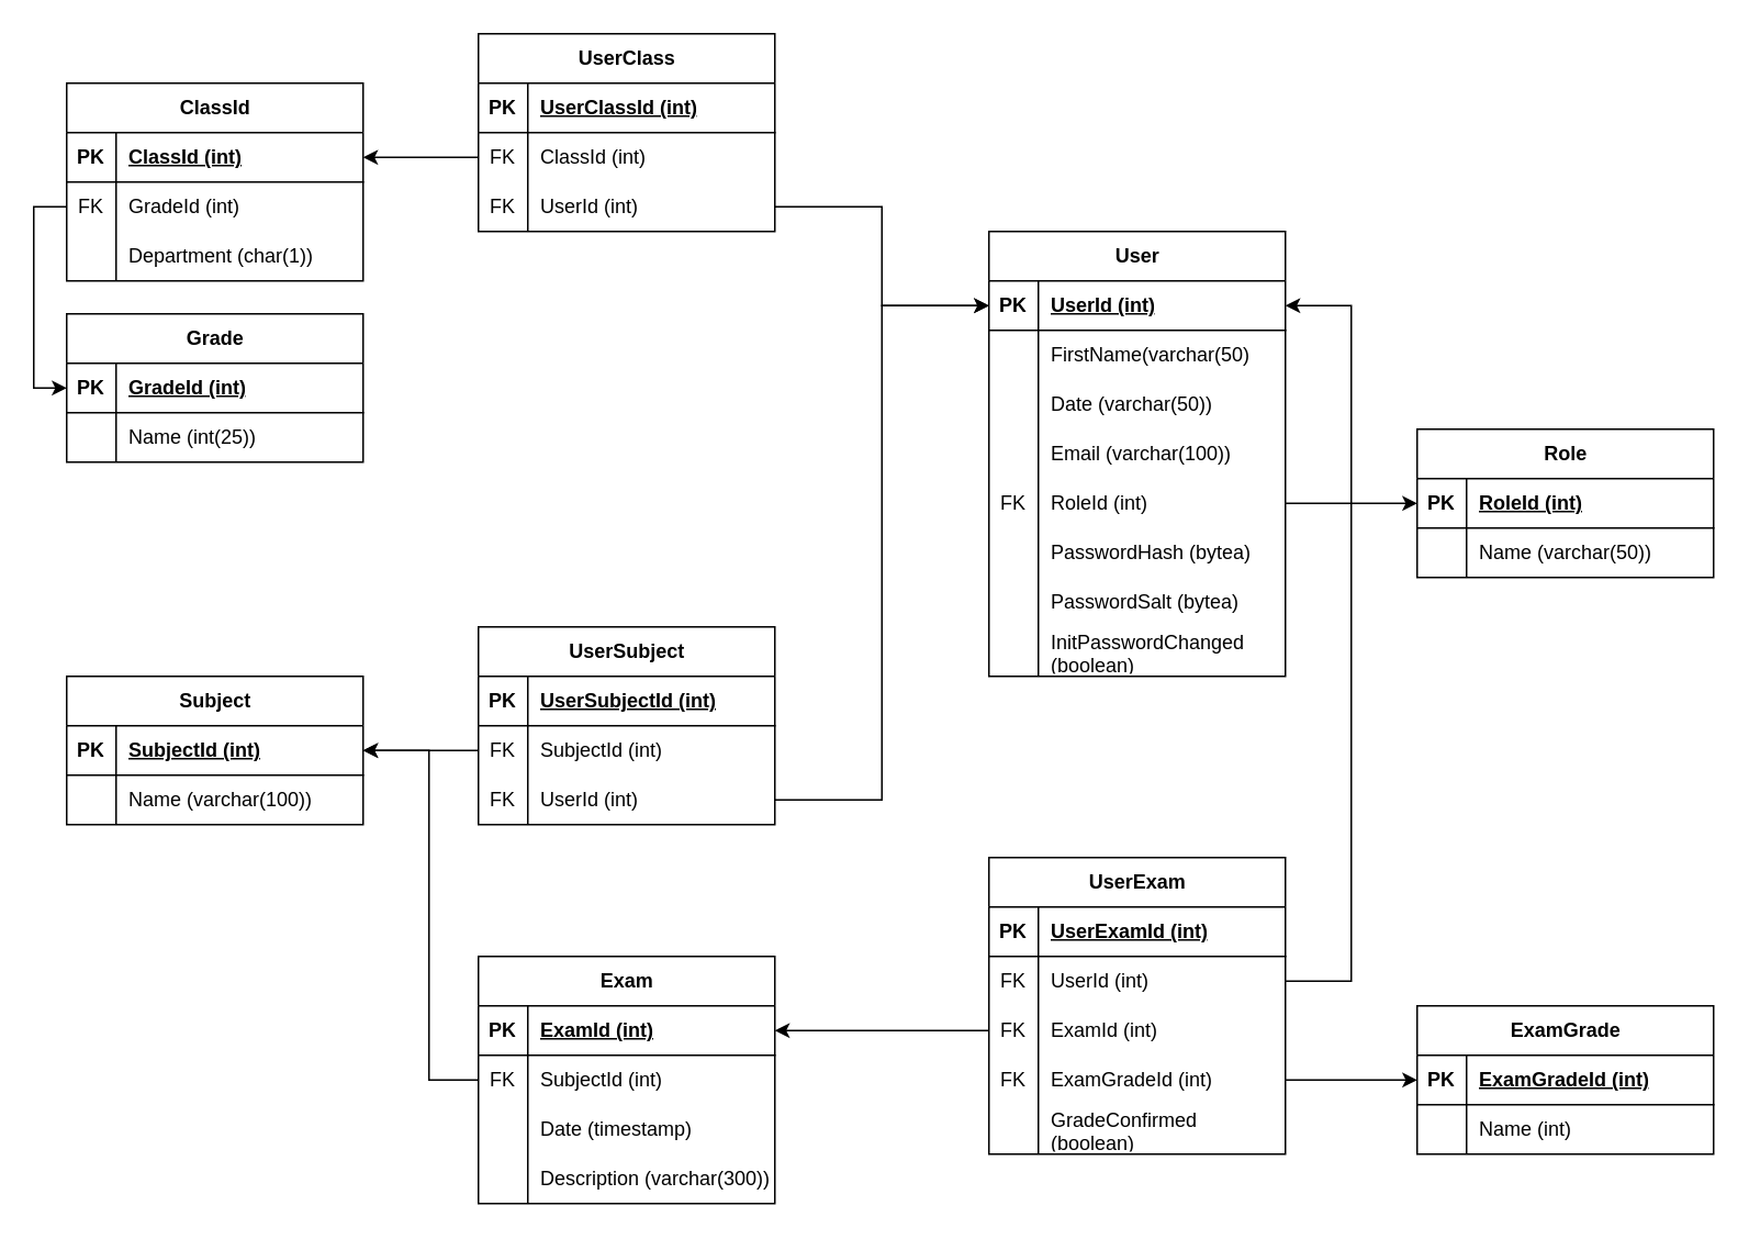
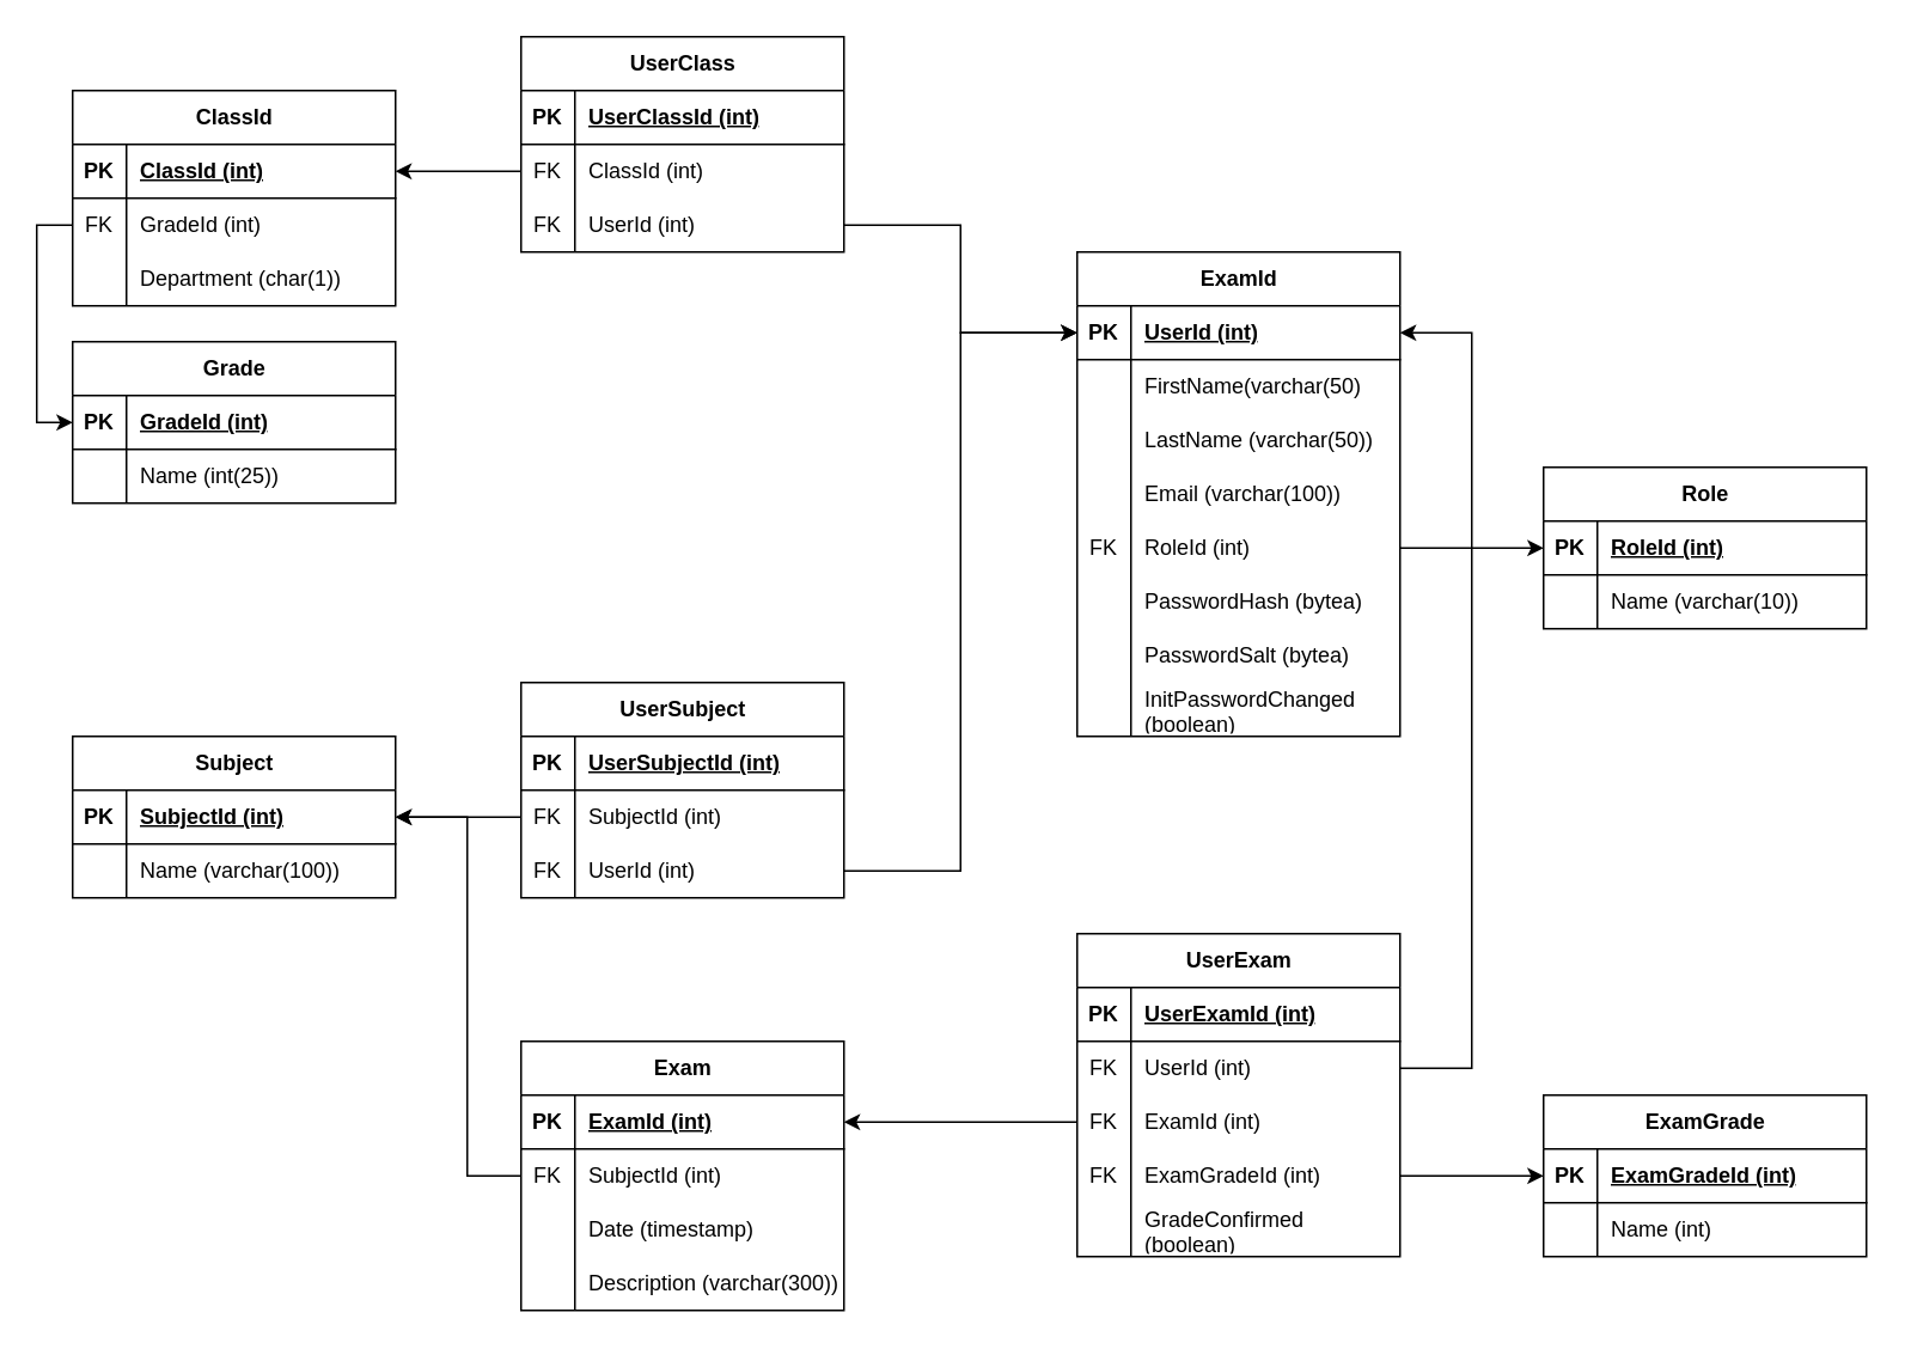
- <mxCell id="2" value="User" style="shape=table;startSize=30;container=1;collapsible=1;childLayout=tableLayout;fixedRows=1;rowLines=0;fontStyle=1;align=center;resizeLast=1;html=1;" parent="1" vertex="1"><mxGeometry x="600" y="140" width="180" height="270" as="geometry" /></mxCell>
+ <mxCell id="2" value="ExamId" style="shape=table;startSize=30;container=1;collapsible=1;childLayout=tableLayout;fixedRows=1;rowLines=0;fontStyle=1;align=center;resizeLast=1;html=1;" parent="1" vertex="1"><mxGeometry x="600" y="140" width="180" height="270" as="geometry" /></mxCell>
- <mxCell id="11" value="Date (varchar(50))" style="shape=partialRectangle;connectable=0;fillColor=none;top=0;left=0;bottom=0;right=0;align=left;spacingLeft=6;overflow=hidden;whiteSpace=wrap;html=1;" parent="9" vertex="1"><mxGeometry x="30" width="150" height="30" as="geometry"><mxRectangle width="150" height="30" as="alternateBounds" /></mxGeometry></mxCell>
+ <mxCell id="11" value="LastName (varchar(50))" style="shape=partialRectangle;connectable=0;fillColor=none;top=0;left=0;bottom=0;right=0;align=left;spacingLeft=6;overflow=hidden;whiteSpace=wrap;html=1;" parent="9" vertex="1"><mxGeometry x="30" width="150" height="30" as="geometry"><mxRectangle width="150" height="30" as="alternateBounds" /></mxGeometry></mxCell>
- <mxCell id="71" value="Name (varchar(50))" style="shape=partialRectangle;connectable=0;fillColor=none;top=0;left=0;bottom=0;right=0;align=left;spacingLeft=6;overflow=hidden;whiteSpace=wrap;html=1;" parent="69" vertex="1"><mxGeometry x="30" width="150" height="30" as="geometry"><mxRectangle width="150" height="30" as="alternateBounds" /></mxGeometry></mxCell>
+ <mxCell id="71" value="Name (varchar(10))" style="shape=partialRectangle;connectable=0;fillColor=none;top=0;left=0;bottom=0;right=0;align=left;spacingLeft=6;overflow=hidden;whiteSpace=wrap;html=1;" parent="69" vertex="1"><mxGeometry x="30" width="150" height="30" as="geometry"><mxRectangle width="150" height="30" as="alternateBounds" /></mxGeometry></mxCell>
